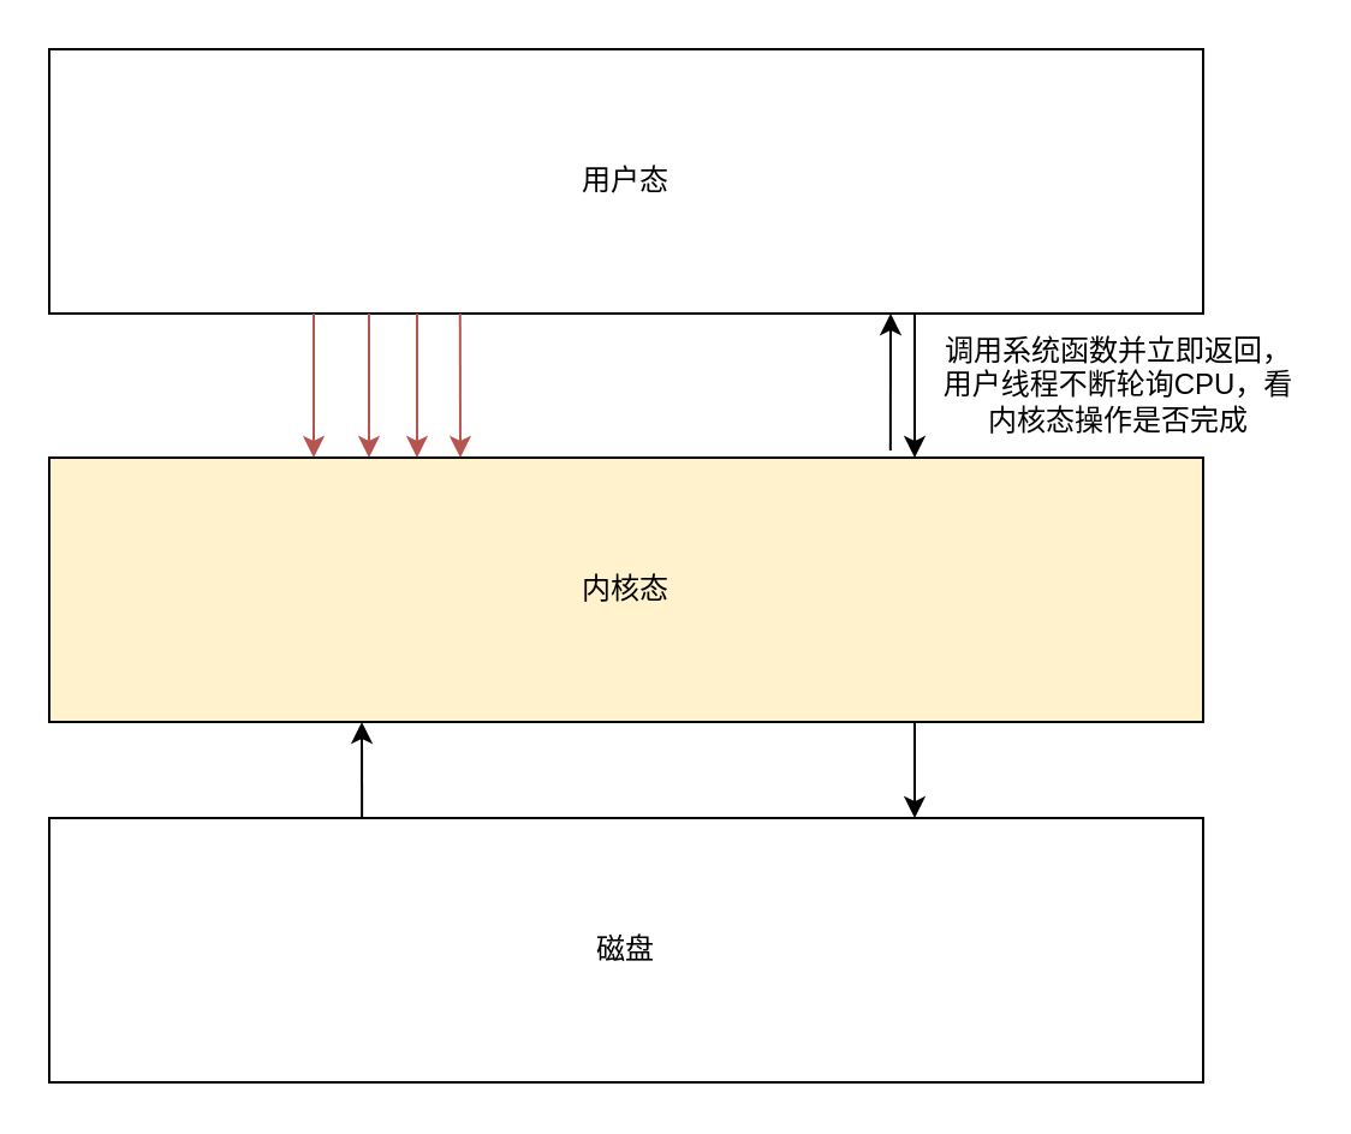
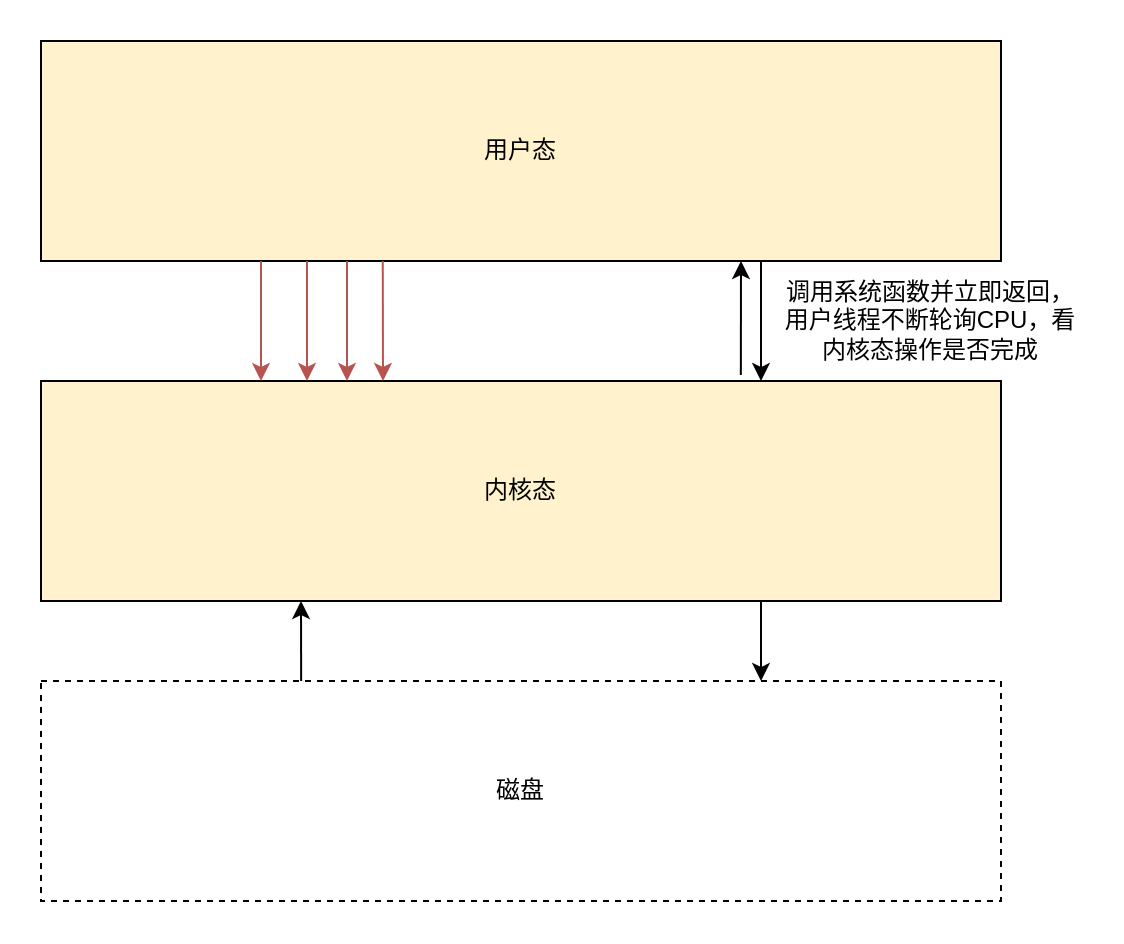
- <mxCell id="2" value="用户态" style="rounded=0;whiteSpace=wrap;html=1;" parent="1" vertex="1"><mxGeometry x="20" y="20" width="480" height="110" as="geometry" /></mxCell>
+ <mxCell id="2" value="用户态" style="rounded=0;whiteSpace=wrap;html=1;fillColor=#fff2cc;" parent="1" vertex="1"><mxGeometry x="20" y="20" width="480" height="110" as="geometry" /></mxCell>
- <mxCell id="4" value="磁盘" style="rounded=0;whiteSpace=wrap;html=1;" parent="1" vertex="1"><mxGeometry x="20" y="340" width="480" height="110" as="geometry" /></mxCell>
+ <mxCell id="4" value="磁盘" style="rounded=0;whiteSpace=wrap;html=1;dashed=1;" parent="1" vertex="1"><mxGeometry x="20" y="340" width="480" height="110" as="geometry" /></mxCell>
